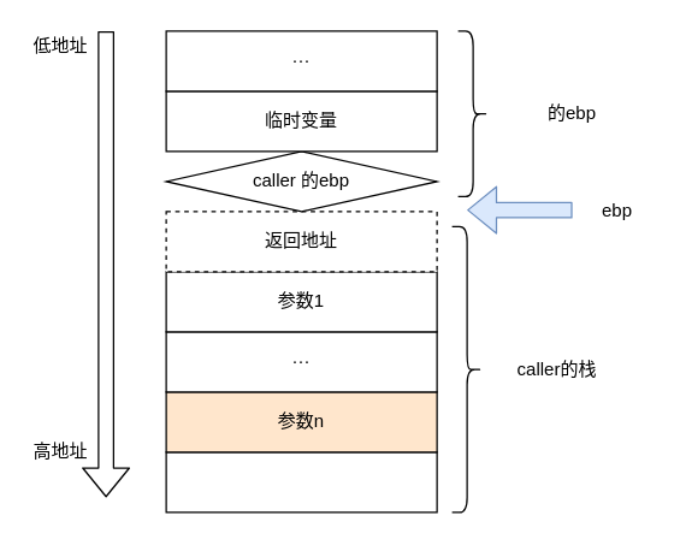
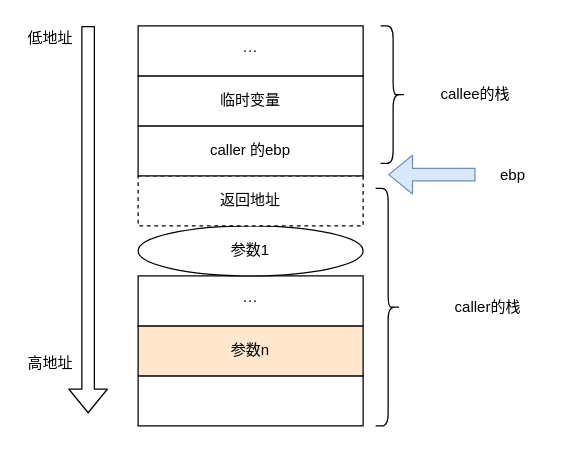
- <mxCell id="15" value="的ebp" style="text;html=1;strokeColor=none;fillColor=none;align=center;verticalAlign=middle;whiteSpace=wrap;rounded=0;" parent="1" vertex="1"><mxGeometry x="340" y="65" width="80" height="20" as="geometry" /></mxCell>
+ <mxCell id="15" value="callee的栈" style="text;html=1;strokeColor=none;fillColor=none;align=center;verticalAlign=middle;whiteSpace=wrap;rounded=0;" parent="1" vertex="1"><mxGeometry x="340" y="65" width="80" height="20" as="geometry" /></mxCell>
- <mxCell id="7" value="caller 的ebp" style="rhombus;whiteSpace=wrap;html=1;" parent="1" vertex="1"><mxGeometry x="110" y="100" width="180" height="40" as="geometry" /></mxCell>
+ <mxCell id="7" value="caller 的ebp" style="rounded=0;whiteSpace=wrap;html=1;" parent="1" vertex="1"><mxGeometry x="110" y="100" width="180" height="40" as="geometry" /></mxCell>
- <mxCell id="5" value="参数1" style="rounded=0;whiteSpace=wrap;html=1;" parent="1" vertex="1"><mxGeometry x="110" y="180" width="180" height="40" as="geometry" /></mxCell>
+ <mxCell id="5" value="参数1" style="ellipse;whiteSpace=wrap;html=1;" parent="1" vertex="1"><mxGeometry x="110" y="180" width="180" height="40" as="geometry" /></mxCell>
- <mxCell id="16" value="caller的栈" style="text;html=1;strokeColor=none;fillColor=none;align=center;verticalAlign=middle;whiteSpace=wrap;rounded=0;" parent="1" vertex="1"><mxGeometry x="330" y="235" width="80" height="20" as="geometry" /></mxCell>
+ <mxCell id="16" value="caller的栈" style="text;html=1;strokeColor=none;fillColor=none;align=center;verticalAlign=middle;whiteSpace=wrap;rounded=0;" parent="1" vertex="1"><mxGeometry x="350" y="235" width="80" height="20" as="geometry" /></mxCell>
- <mxCell id="12" value="高地址" style="text;html=1;strokeColor=none;fillColor=none;align=center;verticalAlign=middle;whiteSpace=wrap;rounded=0;" parent="1" vertex="1"><mxGeometry x="20" y="290" width="40" height="20" as="geometry" /></mxCell>
+ <mxCell id="12" value="高地址" style="text;html=1;strokeColor=none;fillColor=none;align=center;verticalAlign=middle;whiteSpace=wrap;rounded=0;" parent="1" vertex="1"><mxGeometry x="20" y="280" width="40" height="20" as="geometry" /></mxCell>
